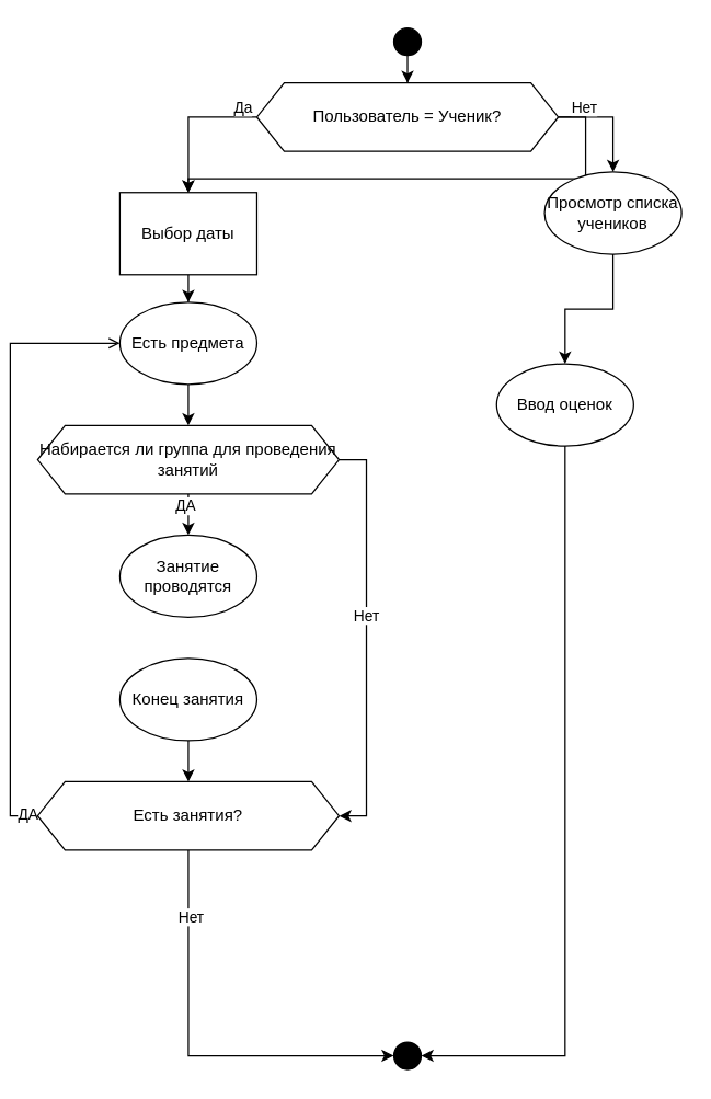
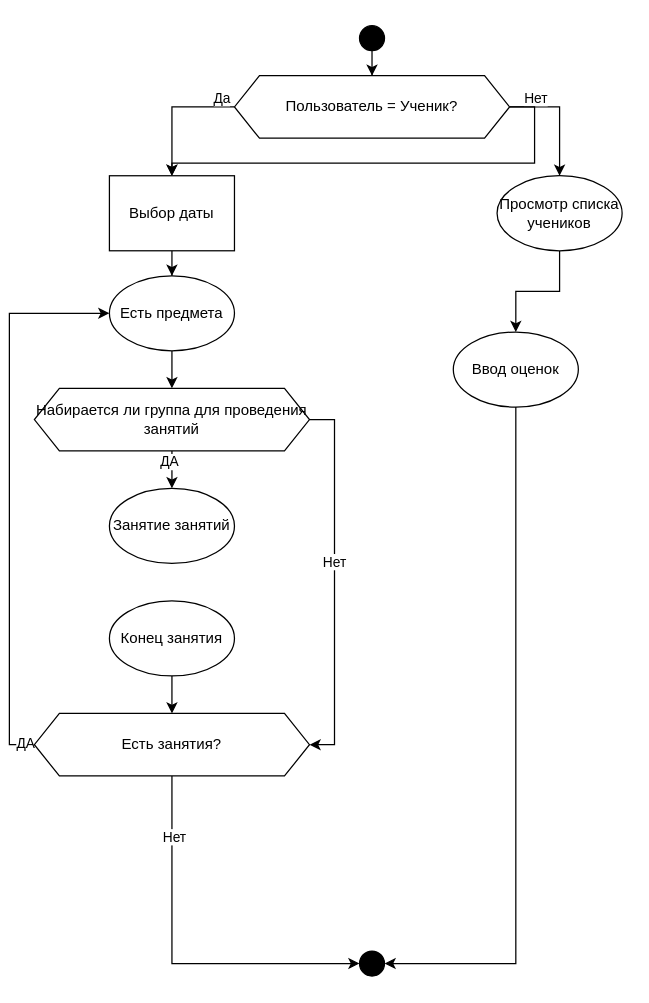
- <mxCell id="13" value="Просмотр списка учеников" style="ellipse;whiteSpace=wrap;html=1;" parent="1" vertex="1"><mxGeometry x="390" y="125" width="100" height="60" as="geometry" /></mxCell>
+ <mxCell id="13" value="Просмотр списка учеников" style="ellipse;whiteSpace=wrap;html=1;" parent="1" vertex="1"><mxGeometry x="390" y="140" width="100" height="60" as="geometry" /></mxCell>
- <mxCell id="26" style="edgeStyle=orthogonalEdgeStyle;rounded=0;orthogonalLoop=1;jettySize=auto;html=1;exitX=0;exitY=0.5;exitDx=0;exitDy=0;entryX=0;entryY=0.5;entryDx=0;entryDy=0;endArrow=open;" parent="1" source="30" target="15" edge="1"><mxGeometry relative="1" as="geometry" /></mxCell>
+ <mxCell id="26" style="edgeStyle=orthogonalEdgeStyle;rounded=0;orthogonalLoop=1;jettySize=auto;html=1;exitX=0;exitY=0.5;exitDx=0;exitDy=0;entryX=0;entryY=0.5;entryDx=0;entryDy=0;" parent="1" source="30" target="15" edge="1"><mxGeometry relative="1" as="geometry" /></mxCell>
- <mxCell id="23" value="Занятие проводятся" style="ellipse;whiteSpace=wrap;html=1;" parent="1" vertex="1"><mxGeometry x="80" y="390" width="100" height="60" as="geometry" /></mxCell>
+ <mxCell id="23" value="Занятие занятий" style="ellipse;whiteSpace=wrap;html=1;" parent="1" vertex="1"><mxGeometry x="80" y="390" width="100" height="60" as="geometry" /></mxCell>
